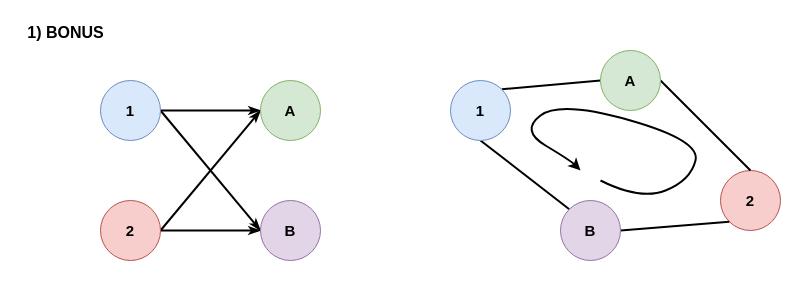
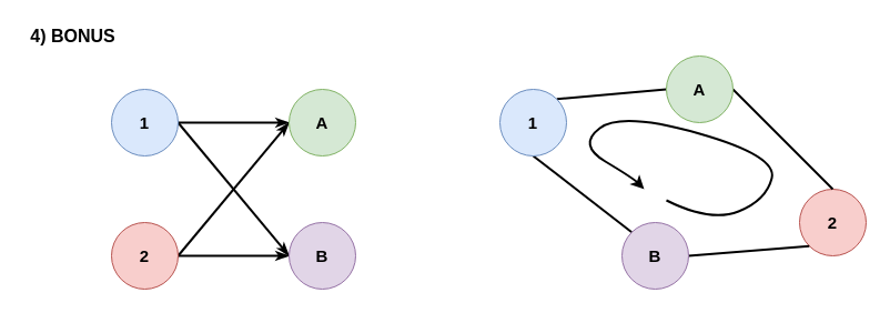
- <mxCell id="2" value="&lt;div&gt;&lt;b&gt;&lt;font style=&quot;font-size: 16px&quot;&gt;1) BONUS&lt;/font&gt;&lt;/b&gt;&lt;/div&gt;" style="text;html=1;resizable=0;points=[];autosize=1;align=center;verticalAlign=top;spacingTop=-4;" vertex="1" parent="1"><mxGeometry x="20" y="20" width="90" height="20" as="geometry" /></mxCell>
+ <mxCell id="2" value="&lt;div&gt;&lt;b&gt;&lt;font style=&quot;font-size: 16px&quot;&gt;4) BONUS&lt;/font&gt;&lt;/b&gt;&lt;/div&gt;" style="text;html=1;resizable=0;points=[];autosize=1;align=center;verticalAlign=top;spacingTop=-4;" vertex="1" parent="1"><mxGeometry x="20" y="20" width="90" height="20" as="geometry" /></mxCell>
